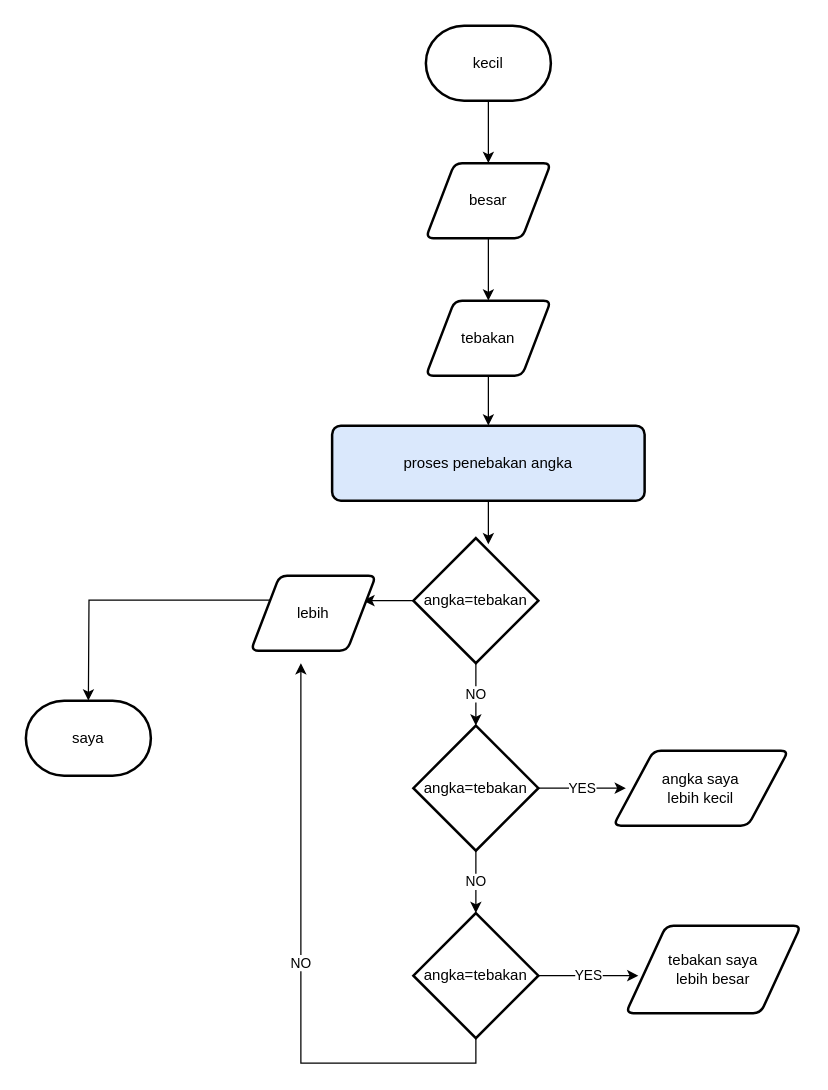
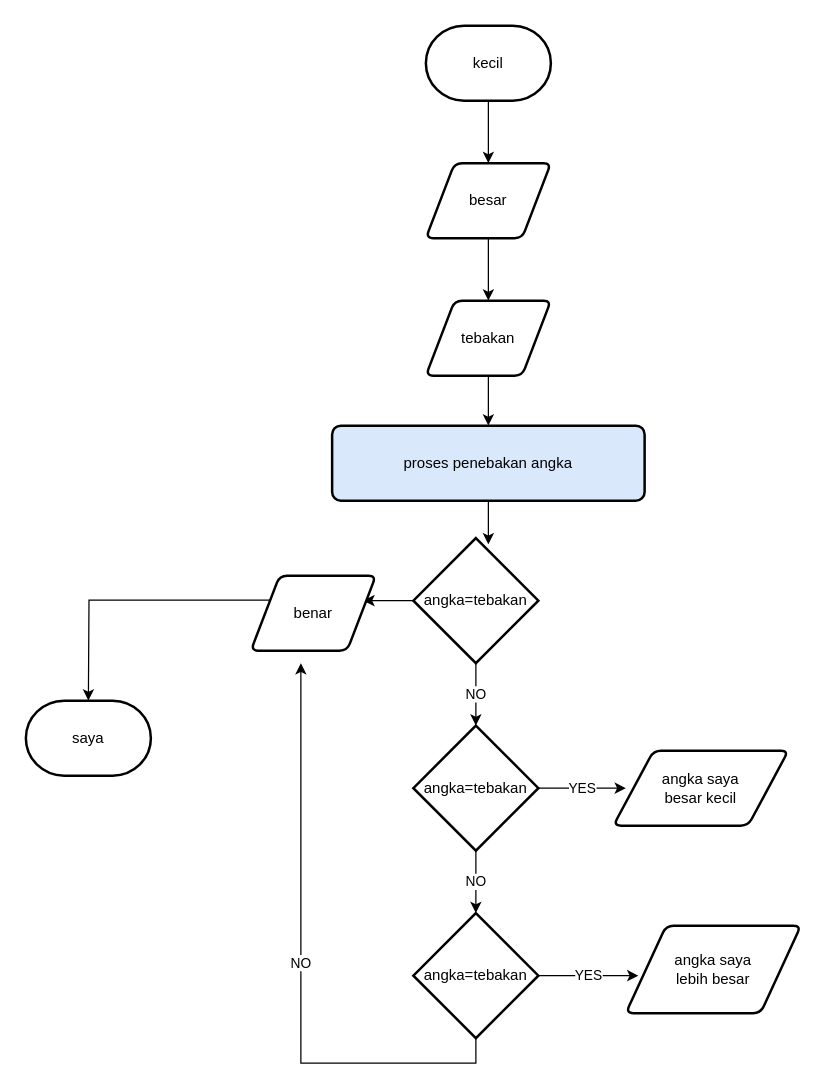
- <mxCell id="12" value="lebih" style="shape=parallelogram;html=1;strokeWidth=2;perimeter=parallelogramPerimeter;whiteSpace=wrap;rounded=1;arcSize=12;size=0.23;" parent="1" vertex="1"><mxGeometry x="200" y="460" width="100" height="60" as="geometry" /></mxCell>
+ <mxCell id="12" value="benar" style="shape=parallelogram;html=1;strokeWidth=2;perimeter=parallelogramPerimeter;whiteSpace=wrap;rounded=1;arcSize=12;size=0.23;" parent="1" vertex="1"><mxGeometry x="200" y="460" width="100" height="60" as="geometry" /></mxCell>
- <mxCell id="23" value="&lt;div&gt;angka saya&lt;/div&gt;&lt;div&gt;lebih kecil&lt;br&gt;&lt;/div&gt;" style="shape=parallelogram;html=1;strokeWidth=2;perimeter=parallelogramPerimeter;whiteSpace=wrap;rounded=1;arcSize=12;size=0.23;" parent="1" vertex="1"><mxGeometry x="490" y="600" width="140" height="60" as="geometry" /></mxCell>
+ <mxCell id="23" value="&lt;div&gt;angka saya&lt;/div&gt;&lt;div&gt;besar kecil&lt;br&gt;&lt;/div&gt;" style="shape=parallelogram;html=1;strokeWidth=2;perimeter=parallelogramPerimeter;whiteSpace=wrap;rounded=1;arcSize=12;size=0.23;" parent="1" vertex="1"><mxGeometry x="490" y="600" width="140" height="60" as="geometry" /></mxCell>
- <mxCell id="22" value="&lt;div&gt;tebakan saya&lt;/div&gt;&lt;div&gt;lebih besar&lt;br&gt;&lt;/div&gt;" style="shape=parallelogram;html=1;strokeWidth=2;perimeter=parallelogramPerimeter;whiteSpace=wrap;rounded=1;arcSize=12;size=0.23;" parent="1" vertex="1"><mxGeometry x="500" y="740" width="140" height="70" as="geometry" /></mxCell>
+ <mxCell id="22" value="&lt;div&gt;angka saya&lt;/div&gt;&lt;div&gt;lebih besar&lt;br&gt;&lt;/div&gt;" style="shape=parallelogram;html=1;strokeWidth=2;perimeter=parallelogramPerimeter;whiteSpace=wrap;rounded=1;arcSize=12;size=0.23;" parent="1" vertex="1"><mxGeometry x="500" y="740" width="140" height="70" as="geometry" /></mxCell>
